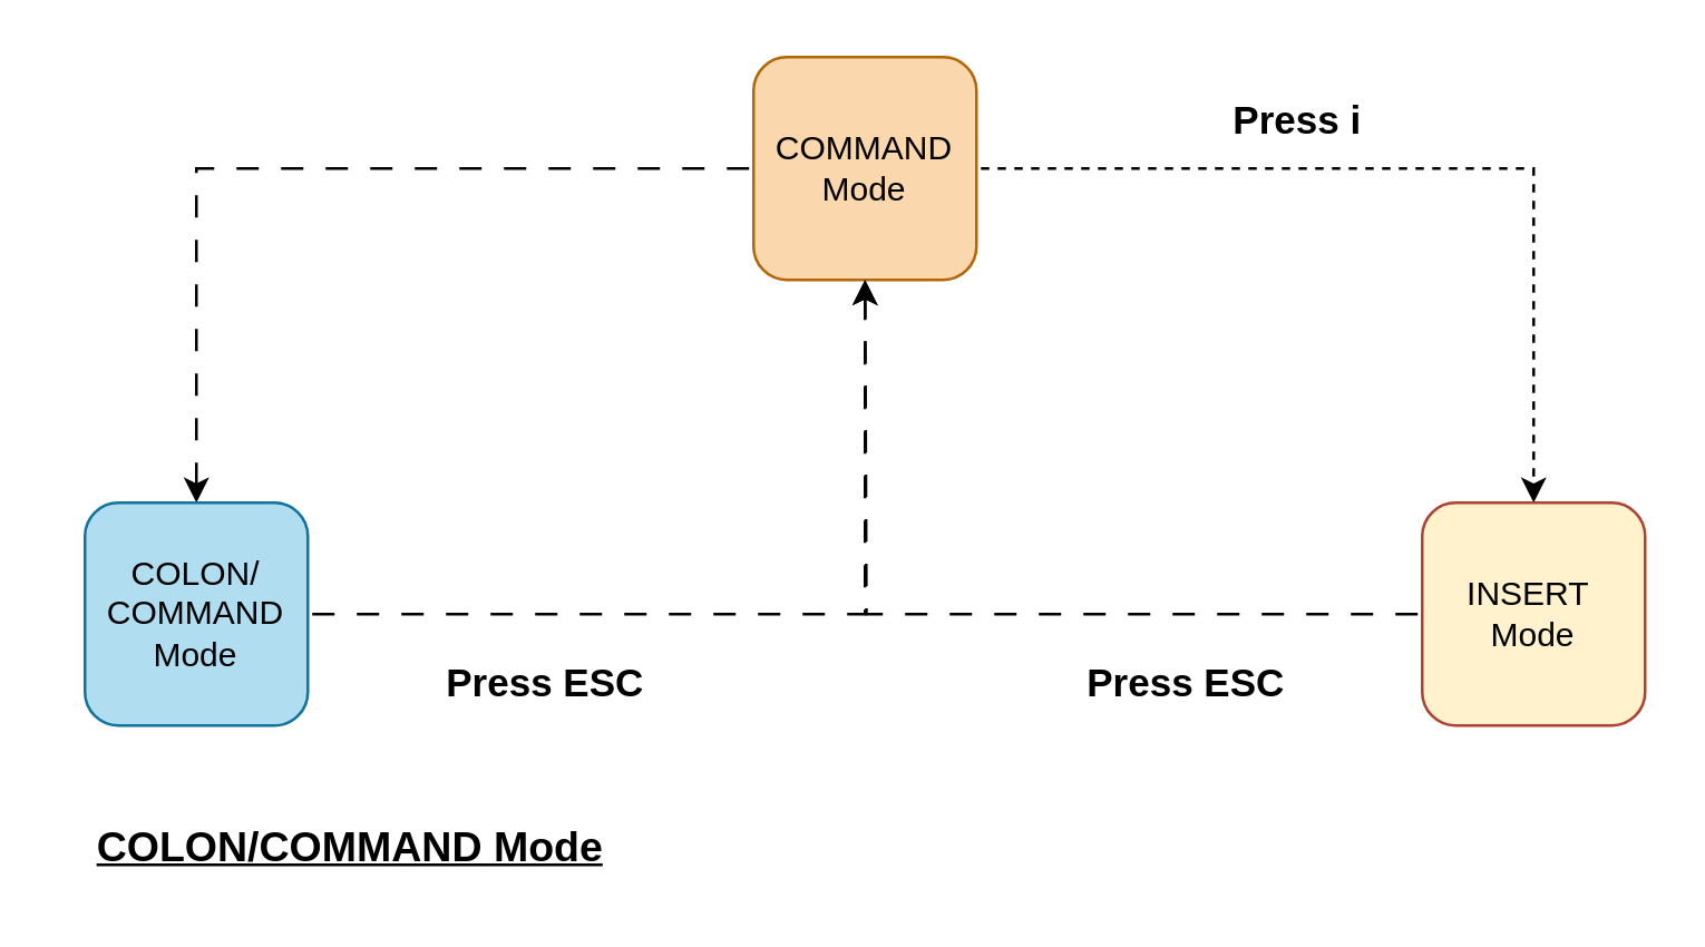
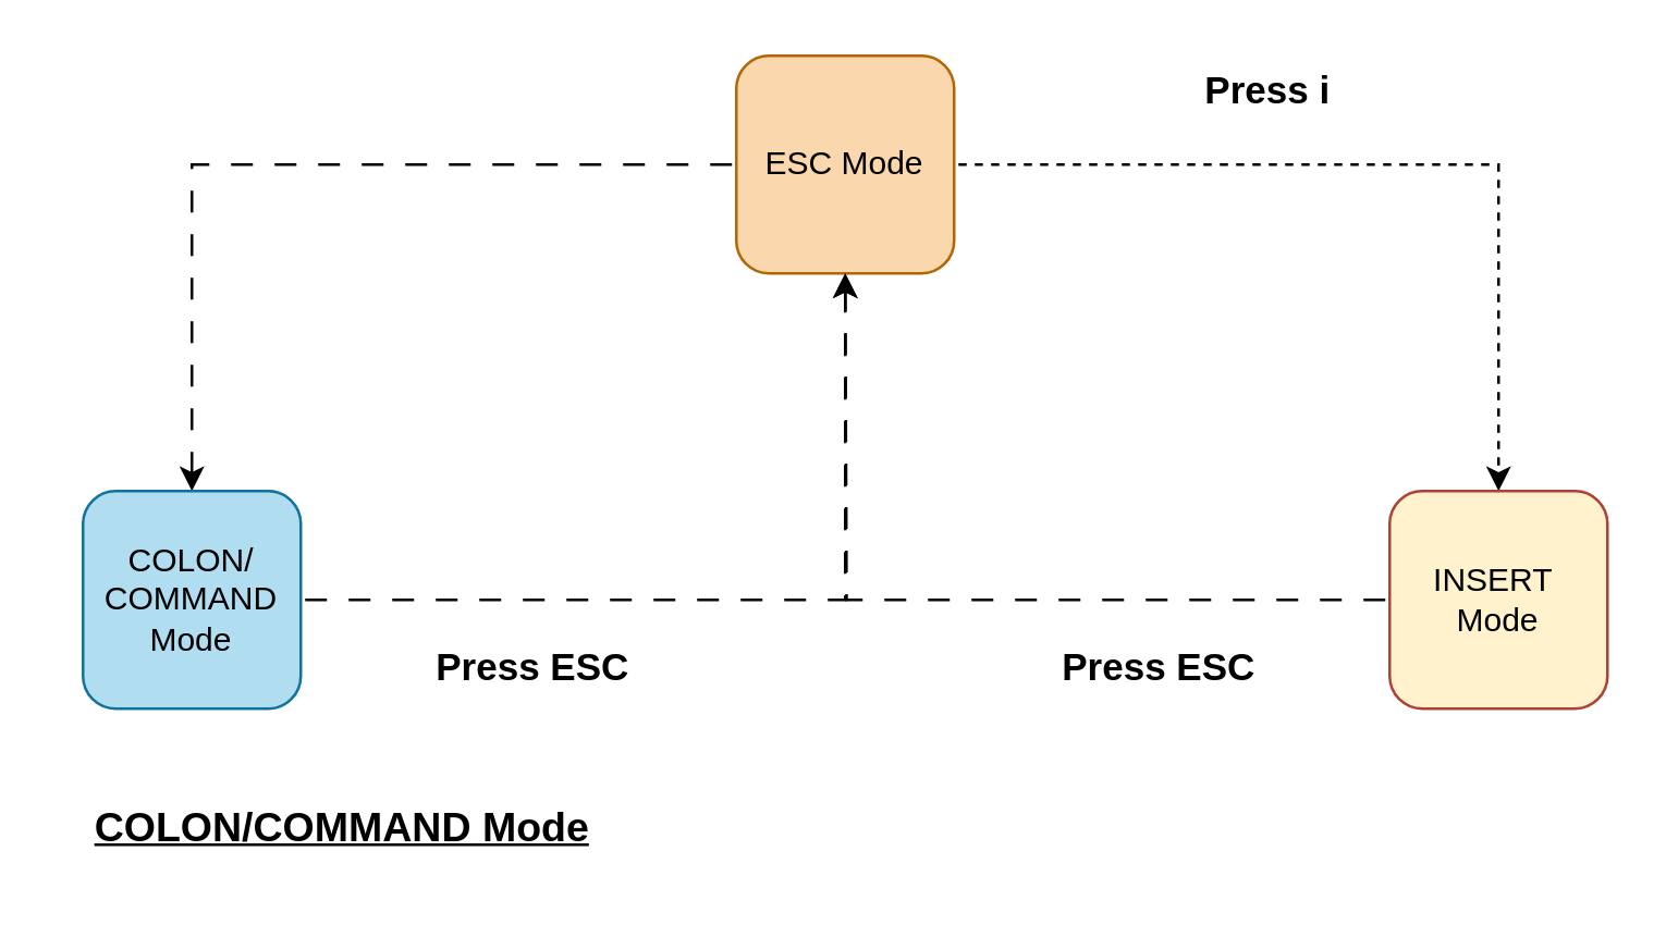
- <mxCell id="9" value="&lt;b&gt;&lt;font style=&quot;font-size: 14px;&quot;&gt;Press i&lt;/font&gt;&lt;/b&gt;" style="text;html=1;align=center;verticalAlign=middle;resizable=0;points=[];autosize=1;strokeColor=none;fillColor=none;" parent="1" vertex="1"><mxGeometry x="430" y="28" width="70" height="30" as="geometry" /></mxCell>
+ <mxCell id="9" value="&lt;b&gt;&lt;font style=&quot;font-size: 14px;&quot;&gt;Press i&lt;/font&gt;&lt;/b&gt;" style="text;html=1;align=center;verticalAlign=middle;resizable=0;points=[];autosize=1;strokeColor=none;fillColor=none;" parent="1" vertex="1"><mxGeometry x="430" y="18" width="70" height="30" as="geometry" /></mxCell>
- <mxCell id="4" value="COMMAND Mode" style="rounded=1;whiteSpace=wrap;html=1;fillColor=#fad7ac;strokeColor=#b46504;" parent="1" vertex="1"><mxGeometry x="270" y="20" width="80" height="80" as="geometry" /></mxCell>
+ <mxCell id="4" value="ESC Mode" style="rounded=1;whiteSpace=wrap;html=1;fillColor=#fad7ac;strokeColor=#b46504;" parent="1" vertex="1"><mxGeometry x="270" y="20" width="80" height="80" as="geometry" /></mxCell>
